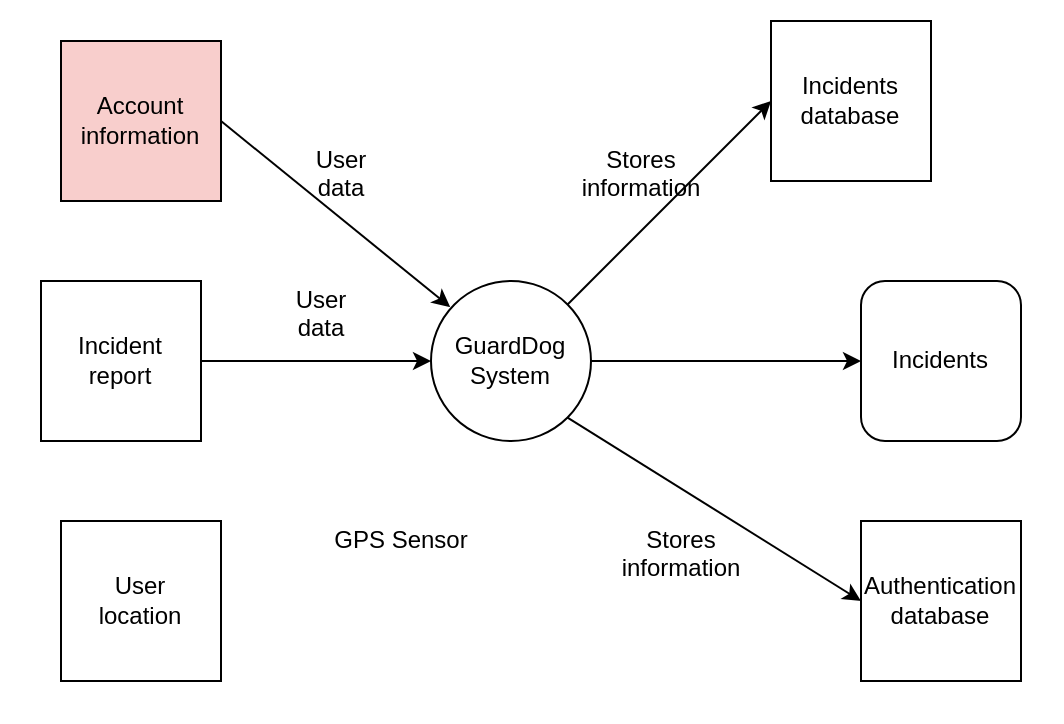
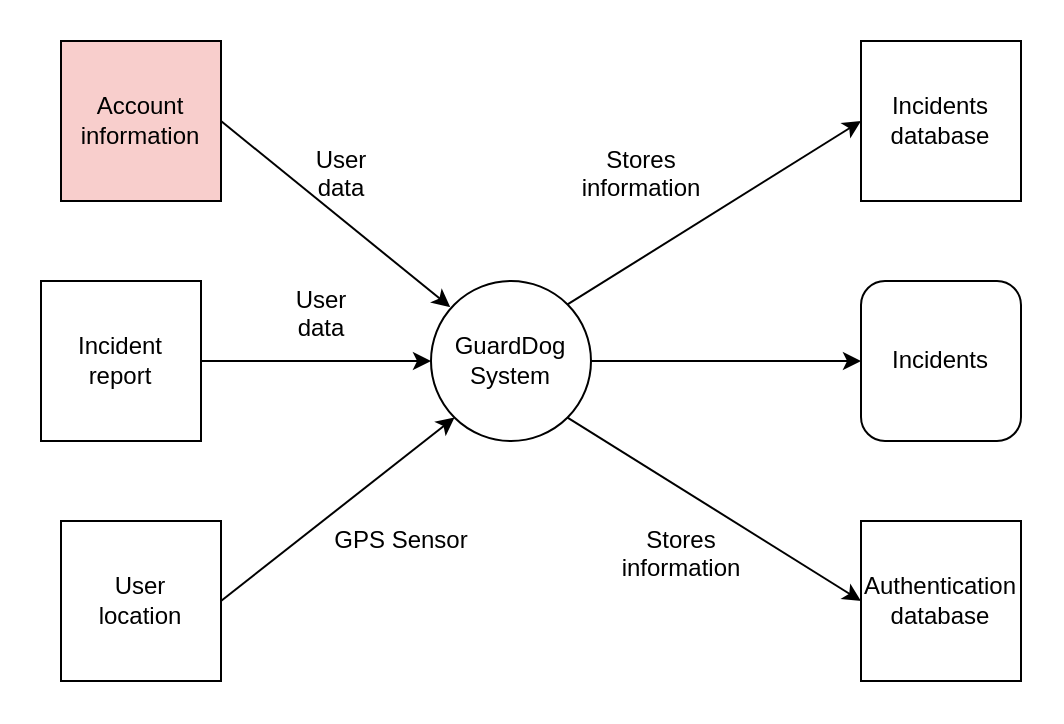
- <mxCell id="17" value="Incidents&lt;br&gt;database" style="whiteSpace=wrap;html=1;aspect=fixed;" vertex="1" parent="1"><mxGeometry x="385" y="10" width="80" height="80" as="geometry" /></mxCell>
+ <mxCell id="17" value="Incidents&lt;br&gt;database" style="whiteSpace=wrap;html=1;aspect=fixed;" vertex="1" parent="1"><mxGeometry x="430" y="20" width="80" height="80" as="geometry" /></mxCell>
+ <mxCell id="7" value="" style="endArrow=classic;html=1;entryX=0;entryY=1;entryDx=0;entryDy=0;exitX=1;exitY=0.5;exitDx=0;exitDy=0;" edge="1" parent="1" source="4" target="2"><mxGeometry width="50" height="50" relative="1" as="geometry"><mxPoint x="110" y="280" as="sourcePoint" /><mxPoint x="220" y="200" as="targetPoint" /></mxGeometry></mxCell>
